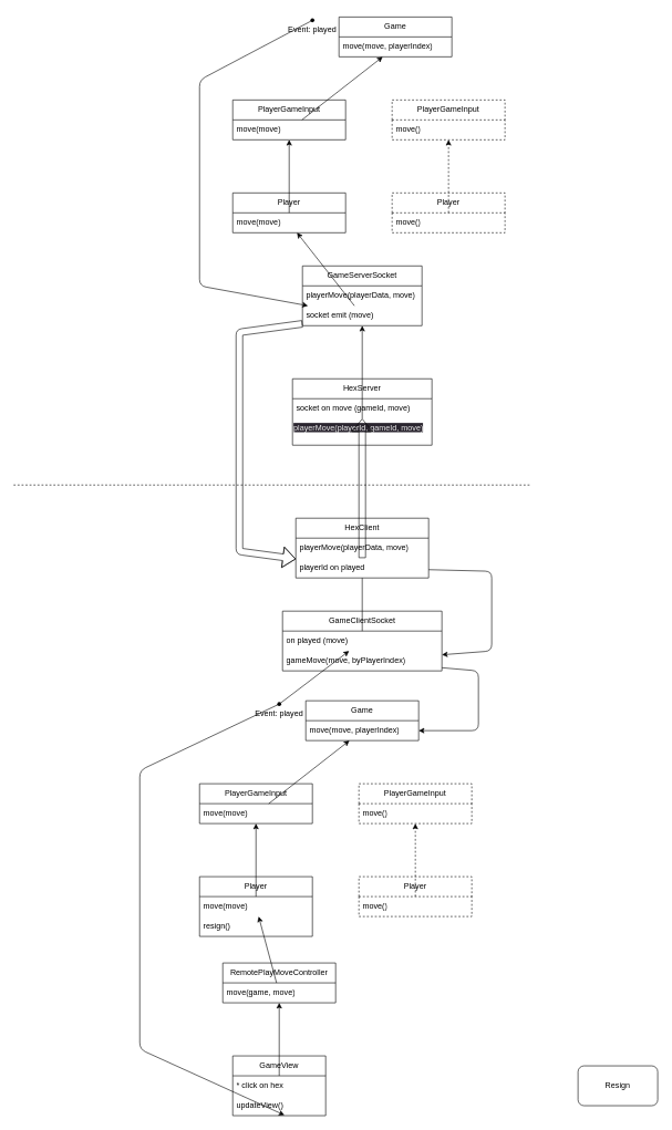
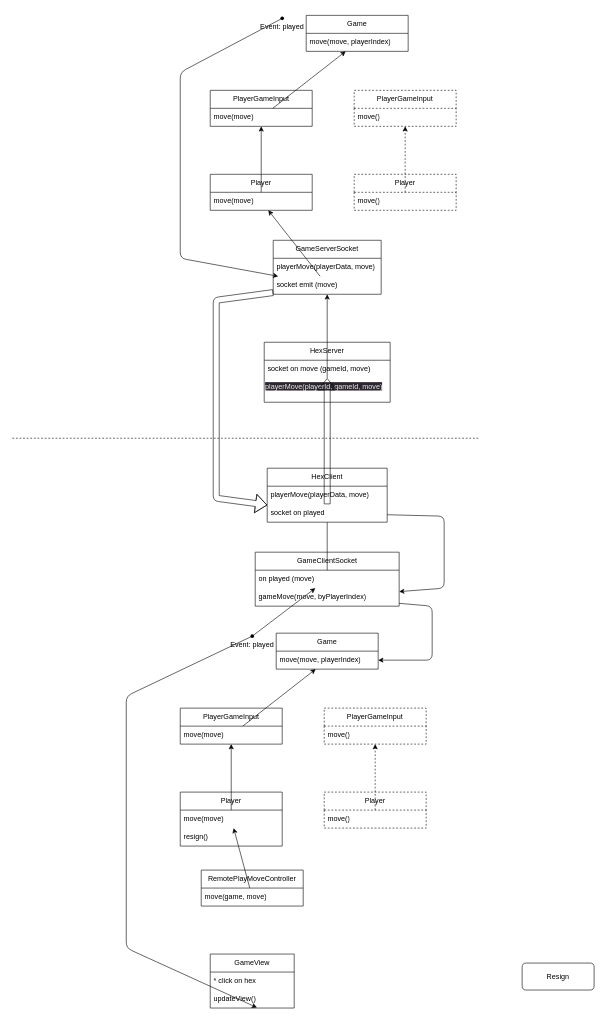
- <mxCell id="31" value="playerId on played" style="text;strokeColor=none;fillColor=none;align=left;verticalAlign=middle;spacingLeft=4;spacingRight=4;overflow=hidden;points=[[0,0.5],[1,0.5]];portConstraint=eastwest;rotatable=0;whiteSpace=wrap;html=1;" parent="29" vertex="1"><mxGeometry y="60" width="200" height="30" as="geometry" /></mxCell>
+ <mxCell id="31" value="socket on played" style="text;strokeColor=none;fillColor=none;align=left;verticalAlign=middle;spacingLeft=4;spacingRight=4;overflow=hidden;points=[[0,0.5],[1,0.5]];portConstraint=eastwest;rotatable=0;whiteSpace=wrap;html=1;" parent="29" vertex="1"><mxGeometry y="60" width="200" height="30" as="geometry" /></mxCell>
- <mxCell id="7" value="" style="endArrow=classic;html=1;" parent="1" source="3" target="6" edge="1"><mxGeometry width="50" height="50" relative="1" as="geometry"><mxPoint x="235" y="1045" as="sourcePoint" /><mxPoint x="370" y="950" as="targetPoint" /></mxGeometry></mxCell>
- <mxCell id="63" value="Resign" style="rounded=1;whiteSpace=wrap;html=1;" parent="1" vertex="1"><mxGeometry x="870" y="1605" width="120" height="60" as="geometry" /></mxCell>
+ <mxCell id="63" value="Resign" style="rounded=1;whiteSpace=wrap;html=1;" parent="1" vertex="1"><mxGeometry x="870" y="1605" width="120" height="45" as="geometry" /></mxCell>
